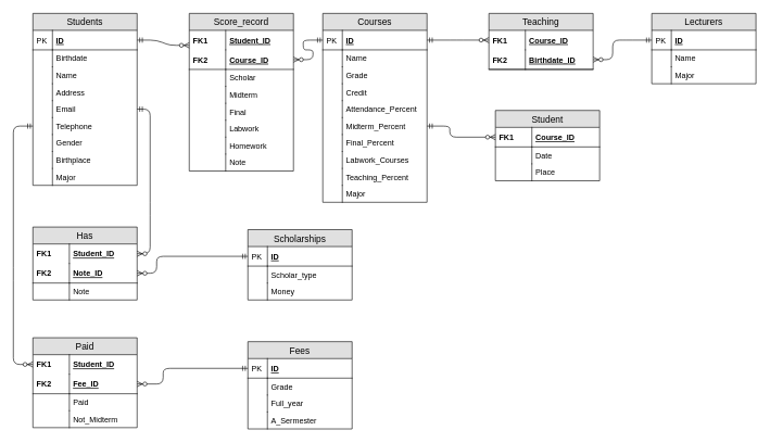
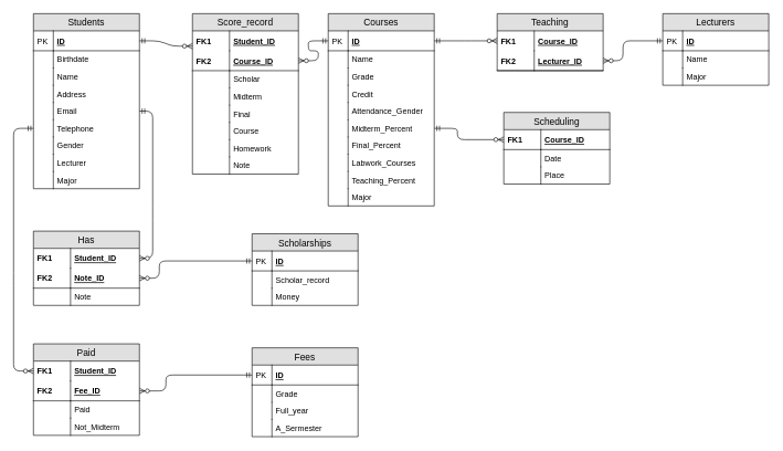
- <mxCell id="85" value="Birthdate_ID" style="shape=partialRectangle;top=0;left=0;right=0;bottom=1;align=left;verticalAlign=middle;fillColor=none;spacingLeft=60;spacingRight=4;overflow=hidden;rotatable=0;points=[[0,0.5],[1,0.5]];portConstraint=eastwest;dropTarget=0;fontStyle=5;fontSize=12;" vertex="1" parent="82"><mxGeometry y="56" width="160" height="30" as="geometry" /></mxCell>
+ <mxCell id="85" value="Lecturer_ID" style="shape=partialRectangle;top=0;left=0;right=0;bottom=1;align=left;verticalAlign=middle;fillColor=none;spacingLeft=60;spacingRight=4;overflow=hidden;rotatable=0;points=[[0,0.5],[1,0.5]];portConstraint=eastwest;dropTarget=0;fontStyle=5;fontSize=12;" vertex="1" parent="82"><mxGeometry y="56" width="160" height="30" as="geometry" /></mxCell>
- <mxCell id="30" value="Attendance_Percent" style="shape=partialRectangle;top=0;left=0;right=0;bottom=0;align=left;verticalAlign=top;fillColor=none;spacingLeft=34;spacingRight=4;overflow=hidden;rotatable=0;points=[[0,0.5],[1,0.5]];portConstraint=eastwest;dropTarget=0;fontSize=12;" vertex="1" parent="21"><mxGeometry y="134" width="160" height="26" as="geometry" /></mxCell>
+ <mxCell id="30" value="Attendance_Gender" style="shape=partialRectangle;top=0;left=0;right=0;bottom=0;align=left;verticalAlign=top;fillColor=none;spacingLeft=34;spacingRight=4;overflow=hidden;rotatable=0;points=[[0,0.5],[1,0.5]];portConstraint=eastwest;dropTarget=0;fontSize=12;" vertex="1" parent="21"><mxGeometry y="134" width="160" height="26" as="geometry" /></mxCell>
- <mxCell id="87" value="Student" style="swimlane;fontStyle=0;childLayout=stackLayout;horizontal=1;startSize=26;fillColor=#e0e0e0;horizontalStack=0;resizeParent=1;resizeParentMax=0;resizeLast=0;collapsible=1;marginBottom=0;swimlaneFillColor=#ffffff;align=center;fontSize=14;" vertex="1" parent="1"><mxGeometry x="760" y="169" width="160" height="108" as="geometry" /></mxCell>
+ <mxCell id="87" value="Scheduling" style="swimlane;fontStyle=0;childLayout=stackLayout;horizontal=1;startSize=26;fillColor=#e0e0e0;horizontalStack=0;resizeParent=1;resizeParentMax=0;resizeLast=0;collapsible=1;marginBottom=0;swimlaneFillColor=#ffffff;align=center;fontSize=14;" vertex="1" parent="1"><mxGeometry x="760" y="169" width="160" height="108" as="geometry" /></mxCell>
- <mxCell id="76" value="Labwork" style="shape=partialRectangle;top=0;left=0;right=0;bottom=0;align=left;verticalAlign=top;fillColor=none;spacingLeft=60;spacingRight=4;overflow=hidden;rotatable=0;points=[[0,0.5],[1,0.5]];portConstraint=eastwest;dropTarget=0;fontSize=12;" vertex="1" parent="65"><mxGeometry y="164" width="160" height="26" as="geometry" /></mxCell>
+ <mxCell id="76" value="Course" style="shape=partialRectangle;top=0;left=0;right=0;bottom=0;align=left;verticalAlign=top;fillColor=none;spacingLeft=60;spacingRight=4;overflow=hidden;rotatable=0;points=[[0,0.5],[1,0.5]];portConstraint=eastwest;dropTarget=0;fontSize=12;" vertex="1" parent="65"><mxGeometry y="164" width="160" height="26" as="geometry" /></mxCell>
- <mxCell id="17" value="Birthplace" style="shape=partialRectangle;top=0;left=0;right=0;bottom=0;align=left;verticalAlign=top;fillColor=none;spacingLeft=34;spacingRight=4;overflow=hidden;rotatable=0;points=[[0,0.5],[1,0.5]];portConstraint=eastwest;dropTarget=0;fontSize=12;" vertex="1" parent="2"><mxGeometry y="212" width="160" height="26" as="geometry" /></mxCell>
+ <mxCell id="17" value="Lecturer" style="shape=partialRectangle;top=0;left=0;right=0;bottom=0;align=left;verticalAlign=top;fillColor=none;spacingLeft=34;spacingRight=4;overflow=hidden;rotatable=0;points=[[0,0.5],[1,0.5]];portConstraint=eastwest;dropTarget=0;fontSize=12;" vertex="1" parent="2"><mxGeometry y="212" width="160" height="26" as="geometry" /></mxCell>
- <mxCell id="52" value="Scholar_type" style="shape=partialRectangle;top=0;left=0;right=0;bottom=0;align=left;verticalAlign=top;fillColor=none;spacingLeft=34;spacingRight=4;overflow=hidden;rotatable=0;points=[[0,0.5],[1,0.5]];portConstraint=eastwest;dropTarget=0;fontSize=12;" vertex="1" parent="49"><mxGeometry y="56" width="160" height="26" as="geometry" /></mxCell>
+ <mxCell id="52" value="Scholar_record" style="shape=partialRectangle;top=0;left=0;right=0;bottom=0;align=left;verticalAlign=top;fillColor=none;spacingLeft=34;spacingRight=4;overflow=hidden;rotatable=0;points=[[0,0.5],[1,0.5]];portConstraint=eastwest;dropTarget=0;fontSize=12;" vertex="1" parent="49"><mxGeometry y="56" width="160" height="26" as="geometry" /></mxCell>
